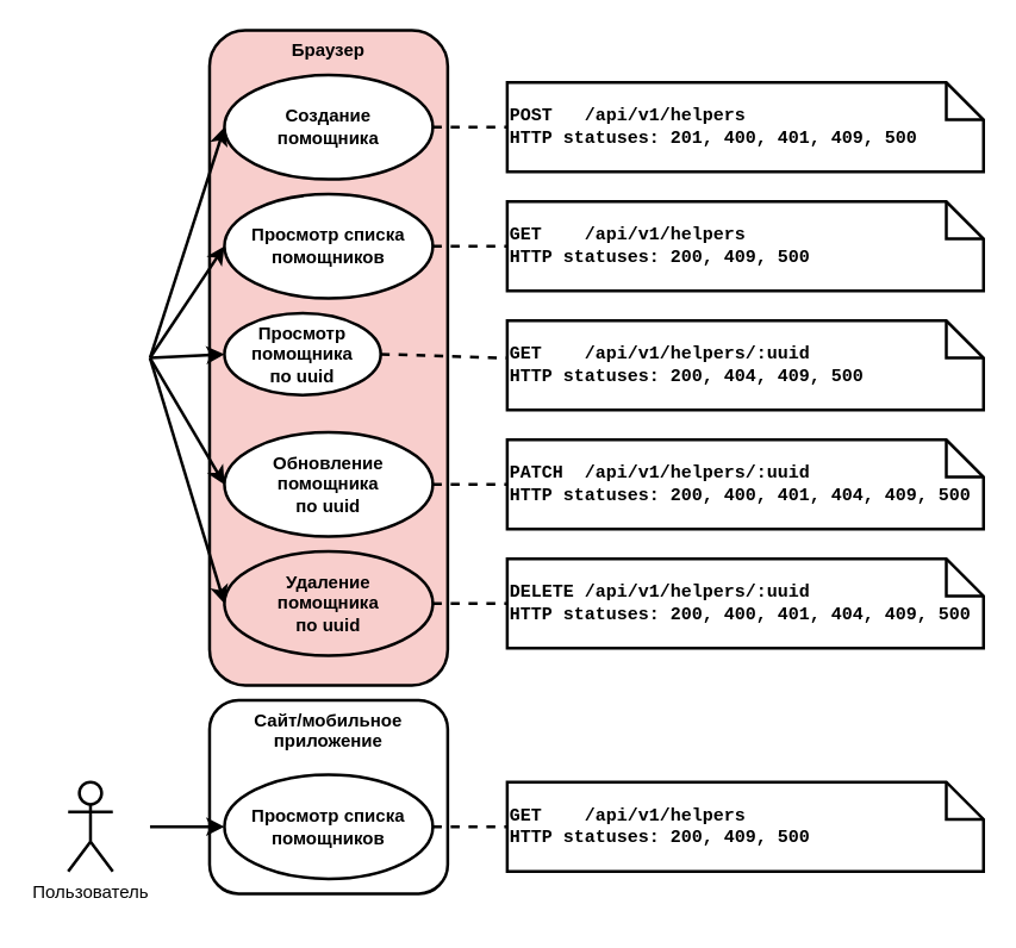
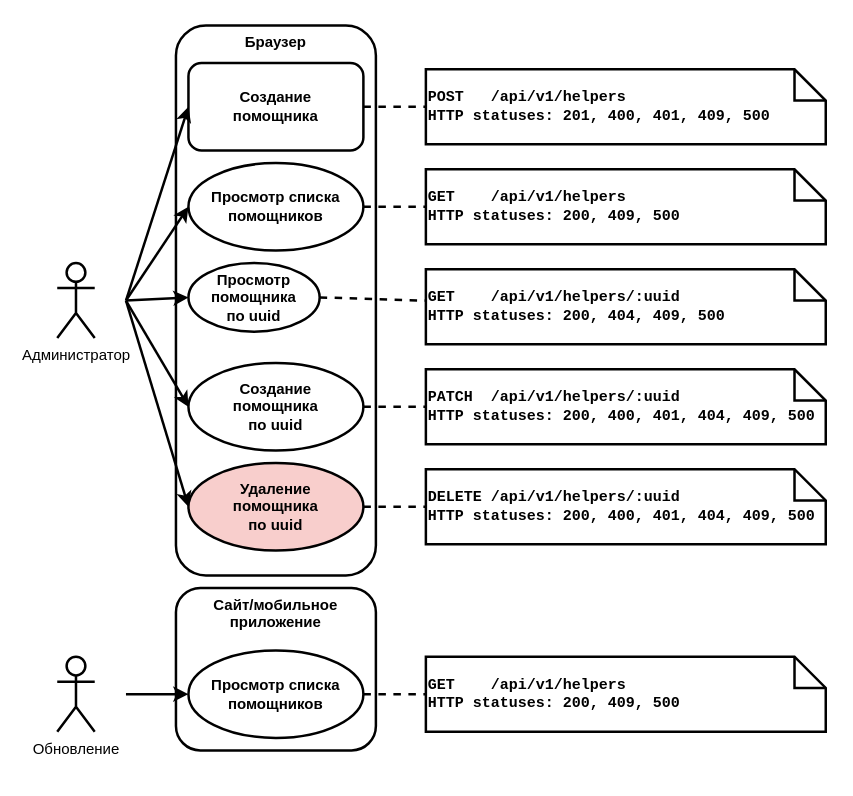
- <mxCell id="3" value="Браузер" style="html=1;whiteSpace=wrap;rounded=1;strokeWidth=2;fontStyle=1;verticalAlign=top;fillColor=#f8cecc;" parent="1" vertex="1"><mxGeometry x="140" y="20" width="160" height="440" as="geometry" /></mxCell>
+ <mxCell id="3" value="Браузер" style="html=1;whiteSpace=wrap;rounded=1;strokeWidth=2;fontStyle=1;verticalAlign=top;" parent="1" vertex="1"><mxGeometry x="140" y="20" width="160" height="440" as="geometry" /></mxCell>
- <mxCell id="7" value="Создание&lt;br&gt;помощника" style="ellipse;whiteSpace=wrap;html=1;strokeWidth=2;fontStyle=1" parent="1" vertex="1"><mxGeometry x="150" y="50" width="140" height="70" as="geometry" /></mxCell>
+ <mxCell id="7" value="Создание&lt;br&gt;помощника" style="whiteSpace=wrap;html=1;strokeWidth=2;fontStyle=1;rounded=1;" parent="1" vertex="1"><mxGeometry x="150" y="50" width="140" height="70" as="geometry" /></mxCell>
+ <mxCell id="4" value="Администратор" style="shape=umlActor;verticalLabelPosition=bottom;verticalAlign=top;html=1;fontStyle=0;strokeWidth=2;" parent="1" vertex="1"><mxGeometry x="45" y="210" width="30" height="60" as="geometry" /></mxCell>
- <mxCell id="15" value="Обновление&lt;br&gt;помощника&lt;br&gt;по uuid" style="ellipse;whiteSpace=wrap;html=1;strokeWidth=2;fontStyle=1" parent="1" vertex="1"><mxGeometry x="150" y="290" width="140" height="70" as="geometry" /></mxCell>
+ <mxCell id="15" value="Создание&lt;br&gt;помощника&lt;br&gt;по uuid" style="ellipse;whiteSpace=wrap;html=1;strokeWidth=2;fontStyle=1" parent="1" vertex="1"><mxGeometry x="150" y="290" width="140" height="70" as="geometry" /></mxCell>
- <mxCell id="20" value="Пользователь" style="shape=umlActor;verticalLabelPosition=bottom;verticalAlign=top;html=1;fontStyle=0;strokeWidth=2;" parent="1" vertex="1"><mxGeometry x="45" y="525" width="30" height="60" as="geometry" /></mxCell>
+ <mxCell id="20" value="Обновление" style="shape=umlActor;verticalLabelPosition=bottom;verticalAlign=top;html=1;fontStyle=0;strokeWidth=2;" parent="1" vertex="1"><mxGeometry x="45" y="525" width="30" height="60" as="geometry" /></mxCell>
